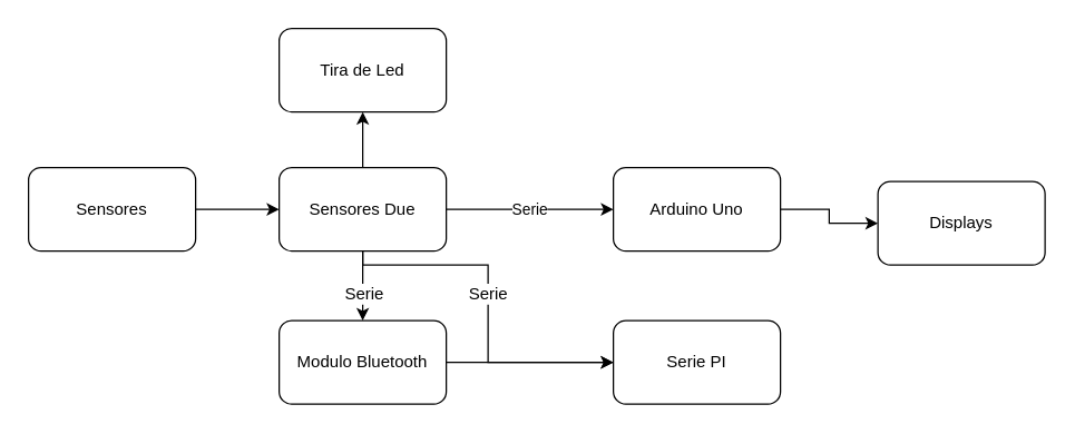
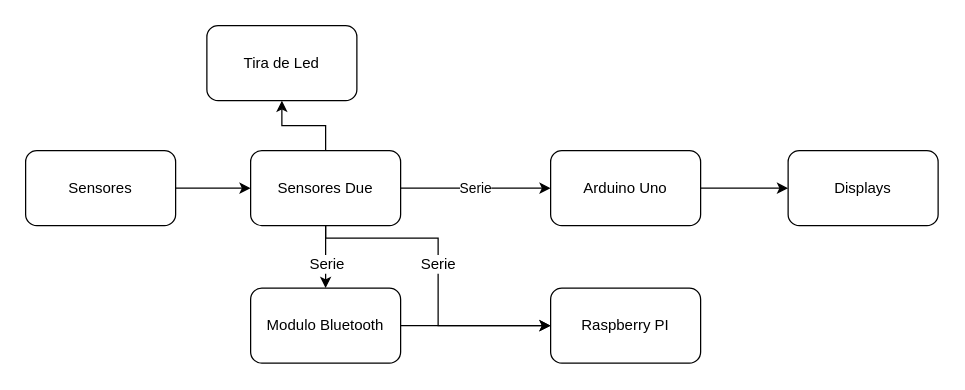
- <mxCell id="15" value="Tira de Led" style="rounded=1;whiteSpace=wrap;html=1;" vertex="1" parent="1"><mxGeometry x="200" y="20" width="120" height="60" as="geometry" /></mxCell>
+ <mxCell id="15" value="Tira de Led" style="rounded=1;whiteSpace=wrap;html=1;" vertex="1" parent="1"><mxGeometry x="165" y="20" width="120" height="60" as="geometry" /></mxCell>
- <mxCell id="13" value="Displays" style="rounded=1;whiteSpace=wrap;html=1;" vertex="1" parent="1"><mxGeometry x="630" y="130" width="120" height="60" as="geometry" /></mxCell>
+ <mxCell id="13" value="Displays" style="rounded=1;whiteSpace=wrap;html=1;" vertex="1" parent="1"><mxGeometry x="630" y="120" width="120" height="60" as="geometry" /></mxCell>
- <mxCell id="14" value="Serie PI" style="rounded=1;whiteSpace=wrap;html=1;" vertex="1" parent="1"><mxGeometry x="440" y="230" width="120" height="60" as="geometry" /></mxCell>
+ <mxCell id="14" value="Raspberry PI" style="rounded=1;whiteSpace=wrap;html=1;" vertex="1" parent="1"><mxGeometry x="440" y="230" width="120" height="60" as="geometry" /></mxCell>
